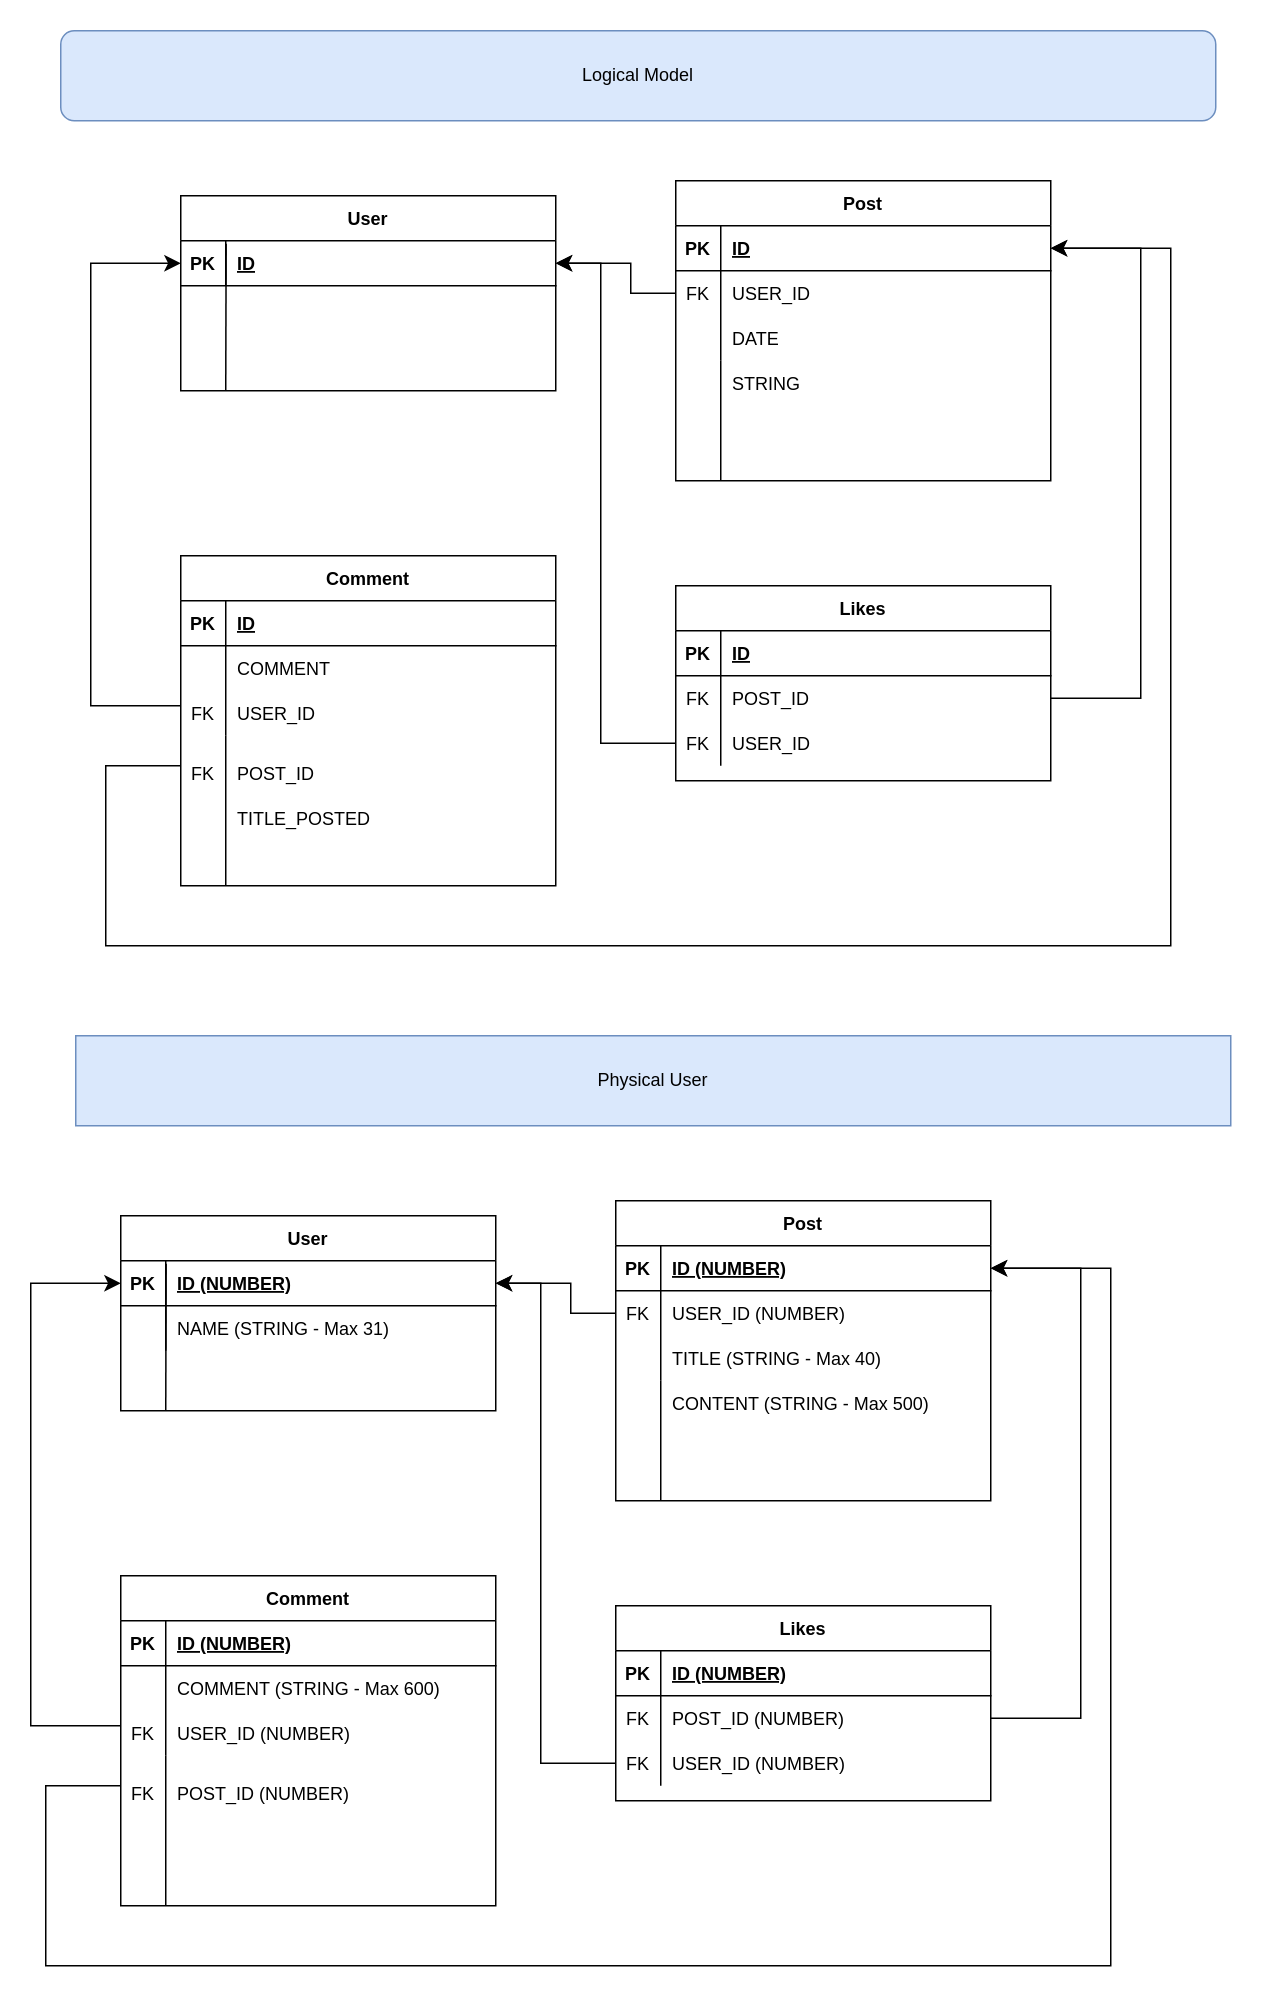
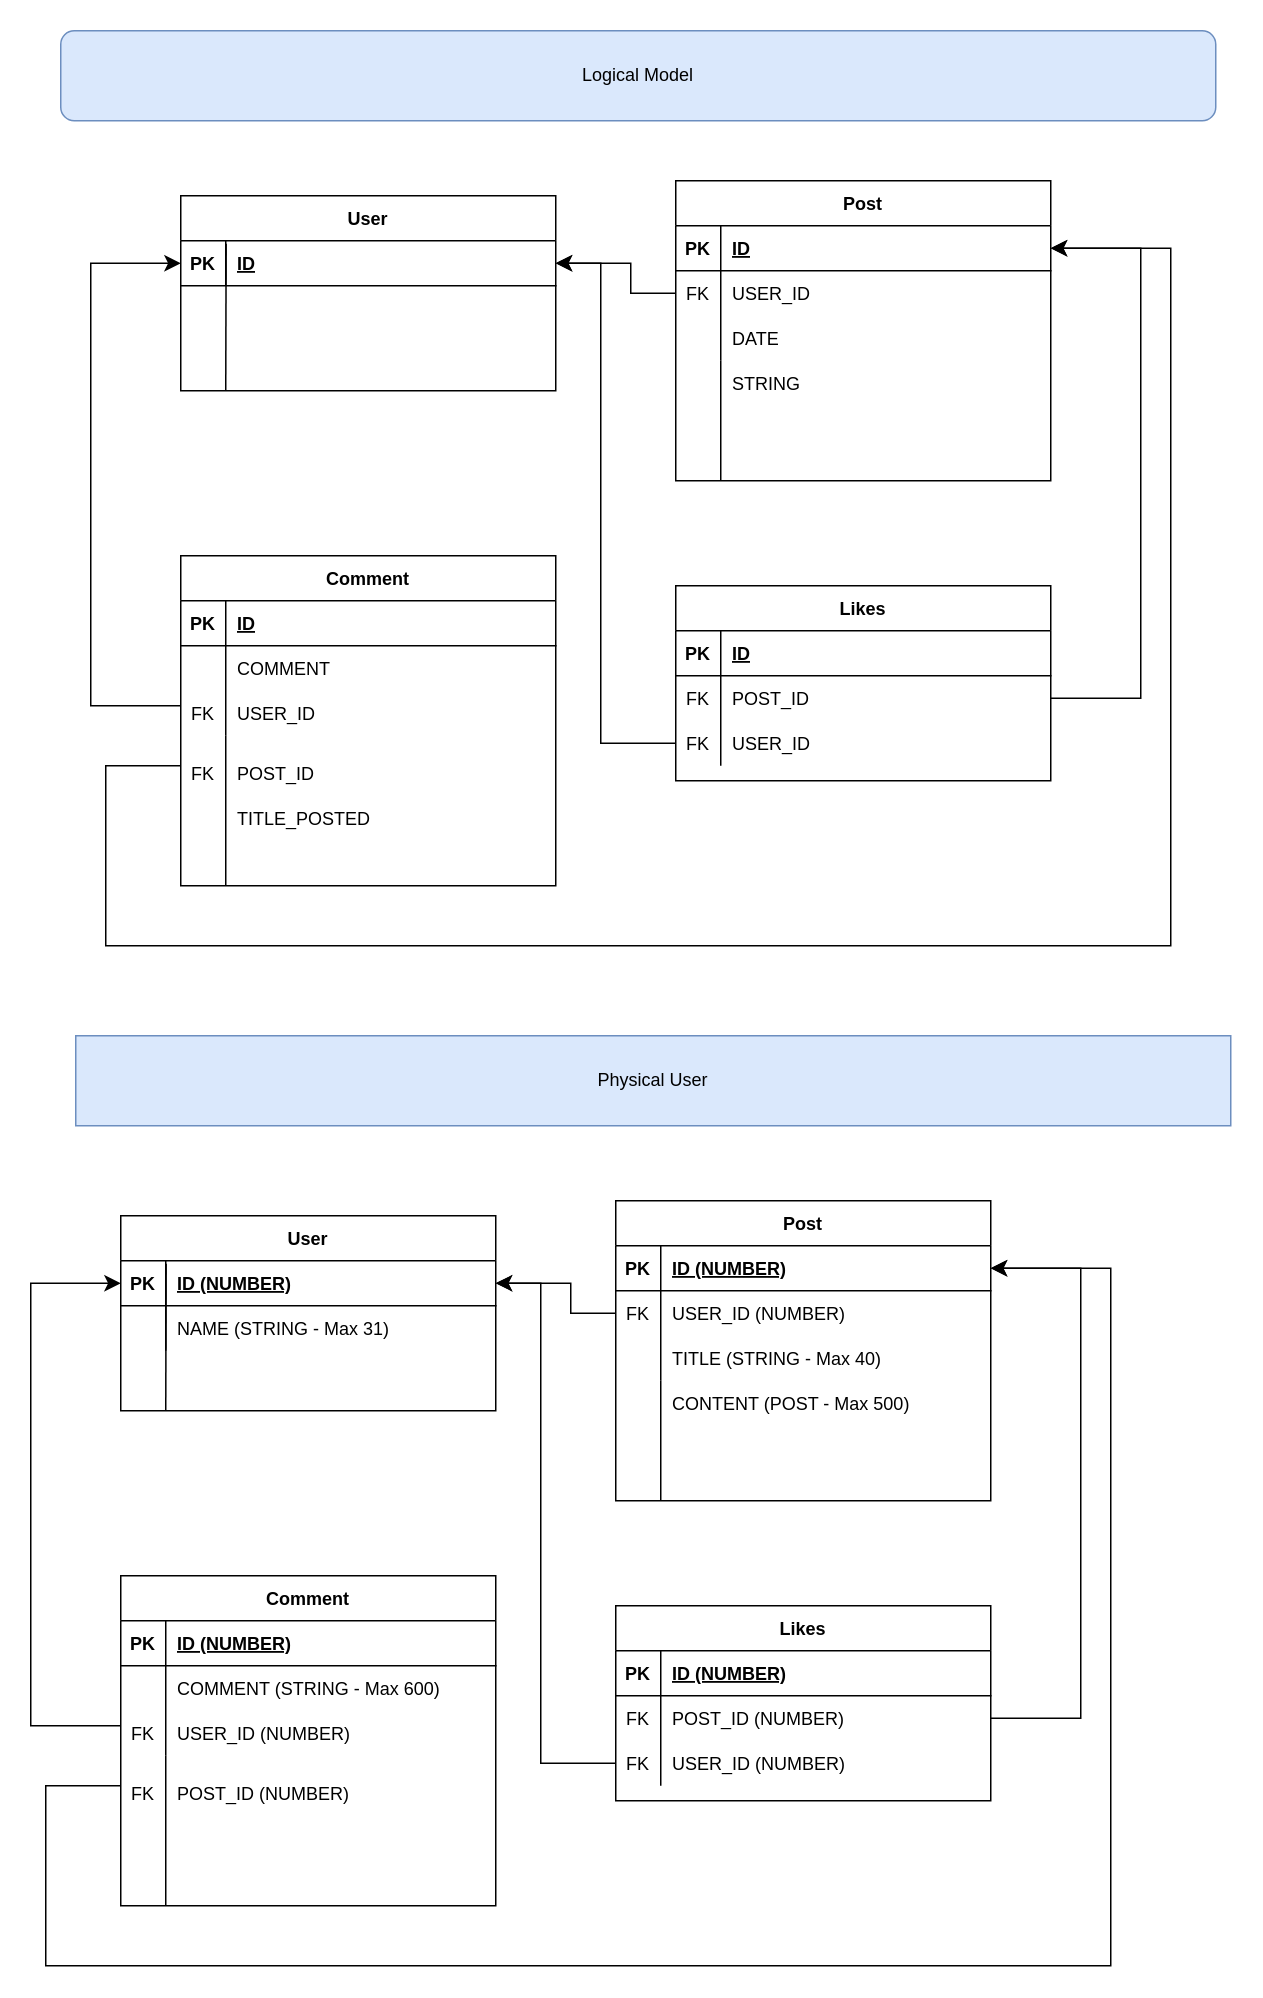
- <mxCell id="97" value="CONTENT (STRING - Max 500)" style="shape=partialRectangle;overflow=hidden;connectable=0;fillColor=none;top=0;left=0;bottom=0;right=0;align=left;spacingLeft=6;" vertex="1" parent="1"><mxGeometry x="440" y="920" width="220" height="30" as="geometry"><mxRectangle width="220" height="30" as="alternateBounds" /></mxGeometry></mxCell>
+ <mxCell id="97" value="CONTENT (POST - Max 500)" style="shape=partialRectangle;overflow=hidden;connectable=0;fillColor=none;top=0;left=0;bottom=0;right=0;align=left;spacingLeft=6;" vertex="1" parent="1"><mxGeometry x="440" y="920" width="220" height="30" as="geometry"><mxRectangle width="220" height="30" as="alternateBounds" /></mxGeometry></mxCell>
